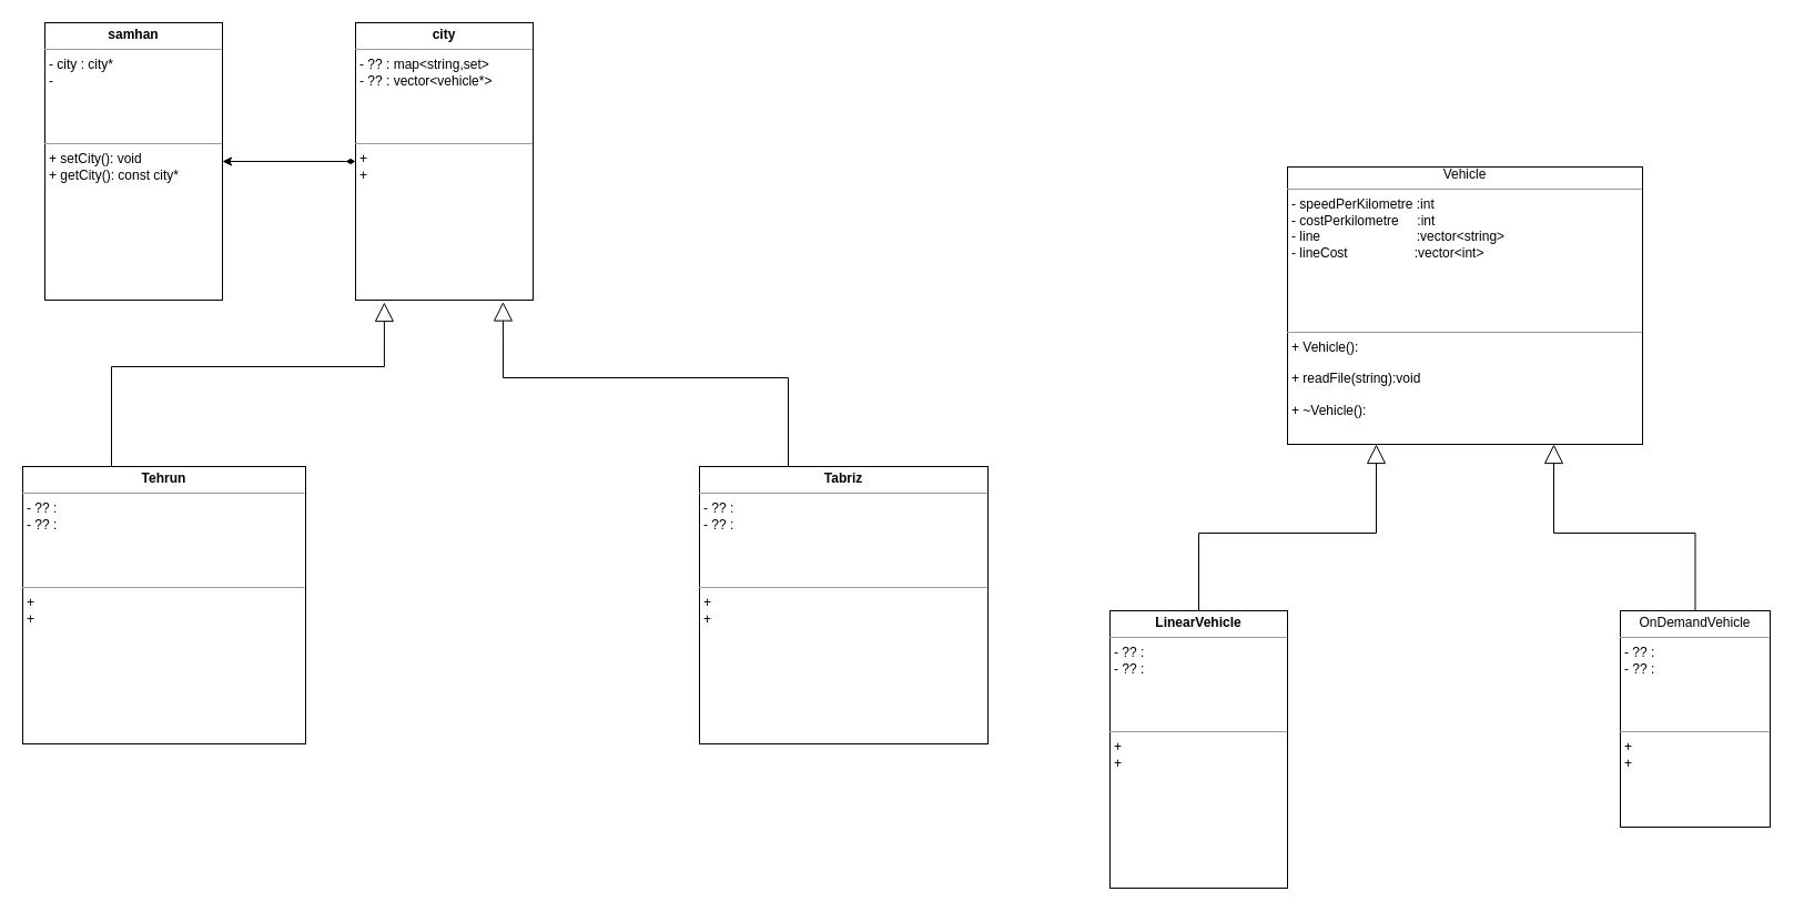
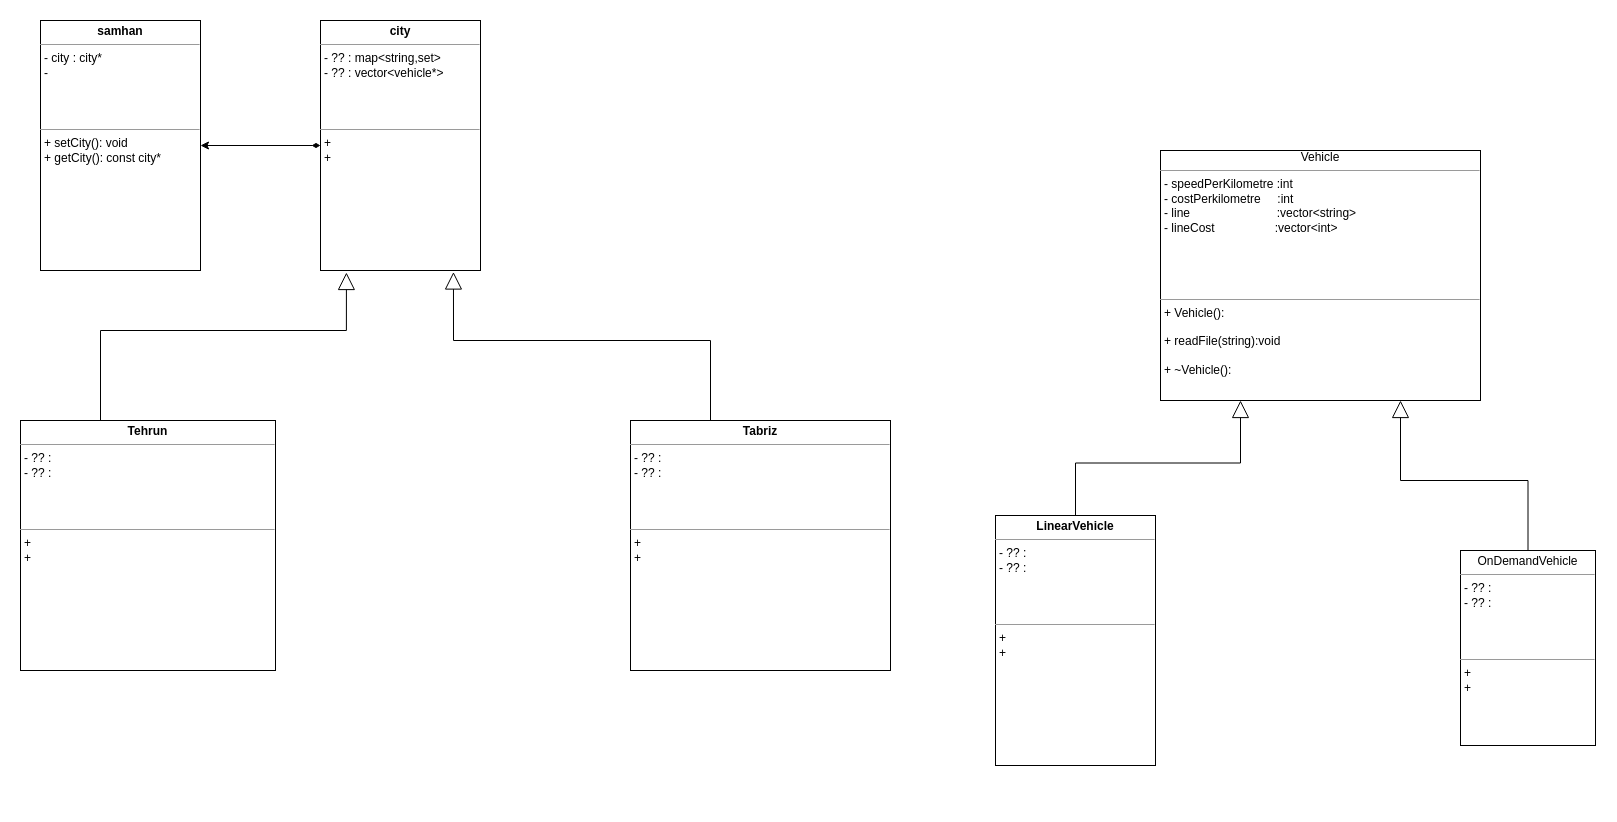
- <mxCell id="11" value="&lt;p style=&quot;margin:0px;margin-top:4px;text-align:center;&quot;&gt;&lt;b&gt;LinearVehicle&lt;/b&gt;&lt;br&gt;&lt;/p&gt;&lt;hr size=&quot;1&quot;&gt;&lt;p style=&quot;margin:0px;margin-left:4px;&quot;&gt;- ?? : &lt;/p&gt;&lt;p style=&quot;margin:0px;margin-left:4px;&quot;&gt;- ?? : &lt;br&gt;&lt;/p&gt;&lt;p style=&quot;margin:0px;margin-left:4px;&quot;&gt;&lt;br&gt;&lt;/p&gt;&lt;p style=&quot;margin:0px;margin-left:4px;&quot;&gt;&lt;br&gt;&lt;/p&gt;&lt;p style=&quot;margin:0px;margin-left:4px;&quot;&gt;&lt;br&gt;&lt;/p&gt;&lt;hr size=&quot;1&quot;&gt;&lt;p style=&quot;margin:0px;margin-left:4px;&quot;&gt;+ &lt;br&gt;&lt;/p&gt;&lt;p style=&quot;margin:0px;margin-left:4px;&quot;&gt;+ &lt;/p&gt;&lt;p style=&quot;margin:0px;margin-left:4px;&quot;&gt;&lt;br&gt;&lt;/p&gt;" style="verticalAlign=top;align=left;overflow=fill;fontSize=12;fontFamily=Helvetica;html=1;whiteSpace=wrap;" vertex="1" parent="1"><mxGeometry x="1000" y="550" width="160" height="250" as="geometry" /></mxCell>
+ <mxCell id="11" value="&lt;p style=&quot;margin:0px;margin-top:4px;text-align:center;&quot;&gt;&lt;b&gt;LinearVehicle&lt;/b&gt;&lt;br&gt;&lt;/p&gt;&lt;hr size=&quot;1&quot;&gt;&lt;p style=&quot;margin:0px;margin-left:4px;&quot;&gt;- ?? : &lt;/p&gt;&lt;p style=&quot;margin:0px;margin-left:4px;&quot;&gt;- ?? : &lt;br&gt;&lt;/p&gt;&lt;p style=&quot;margin:0px;margin-left:4px;&quot;&gt;&lt;br&gt;&lt;/p&gt;&lt;p style=&quot;margin:0px;margin-left:4px;&quot;&gt;&lt;br&gt;&lt;/p&gt;&lt;p style=&quot;margin:0px;margin-left:4px;&quot;&gt;&lt;br&gt;&lt;/p&gt;&lt;hr size=&quot;1&quot;&gt;&lt;p style=&quot;margin:0px;margin-left:4px;&quot;&gt;+ &lt;br&gt;&lt;/p&gt;&lt;p style=&quot;margin:0px;margin-left:4px;&quot;&gt;+ &lt;/p&gt;&lt;p style=&quot;margin:0px;margin-left:4px;&quot;&gt;&lt;br&gt;&lt;/p&gt;" style="verticalAlign=top;align=left;overflow=fill;fontSize=12;fontFamily=Helvetica;html=1;whiteSpace=wrap;" vertex="1" parent="1"><mxGeometry x="995" y="515" width="160" height="250" as="geometry" /></mxCell>
